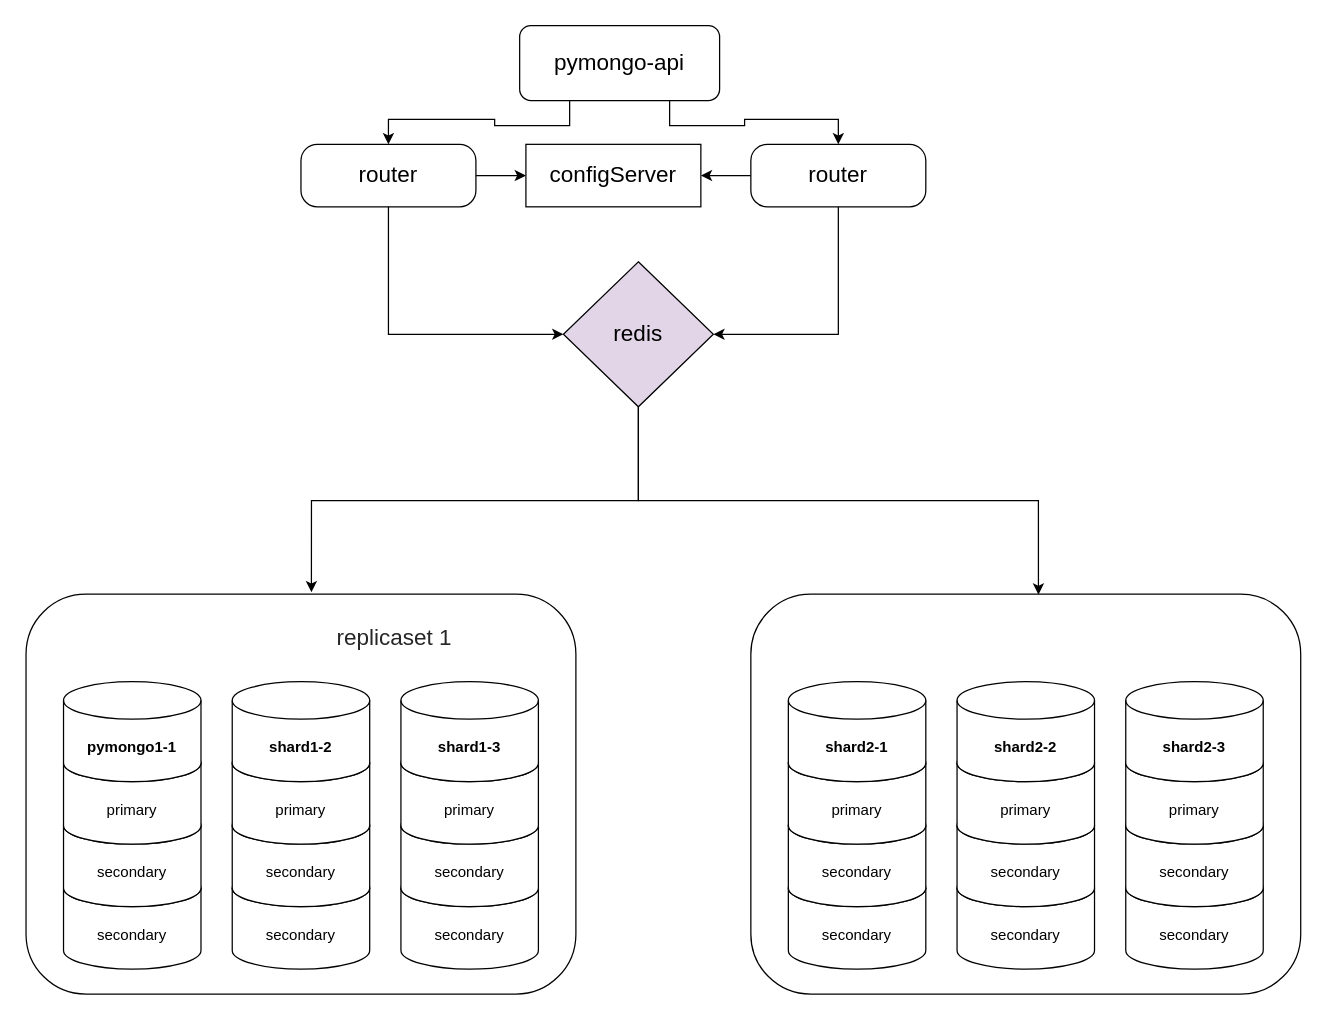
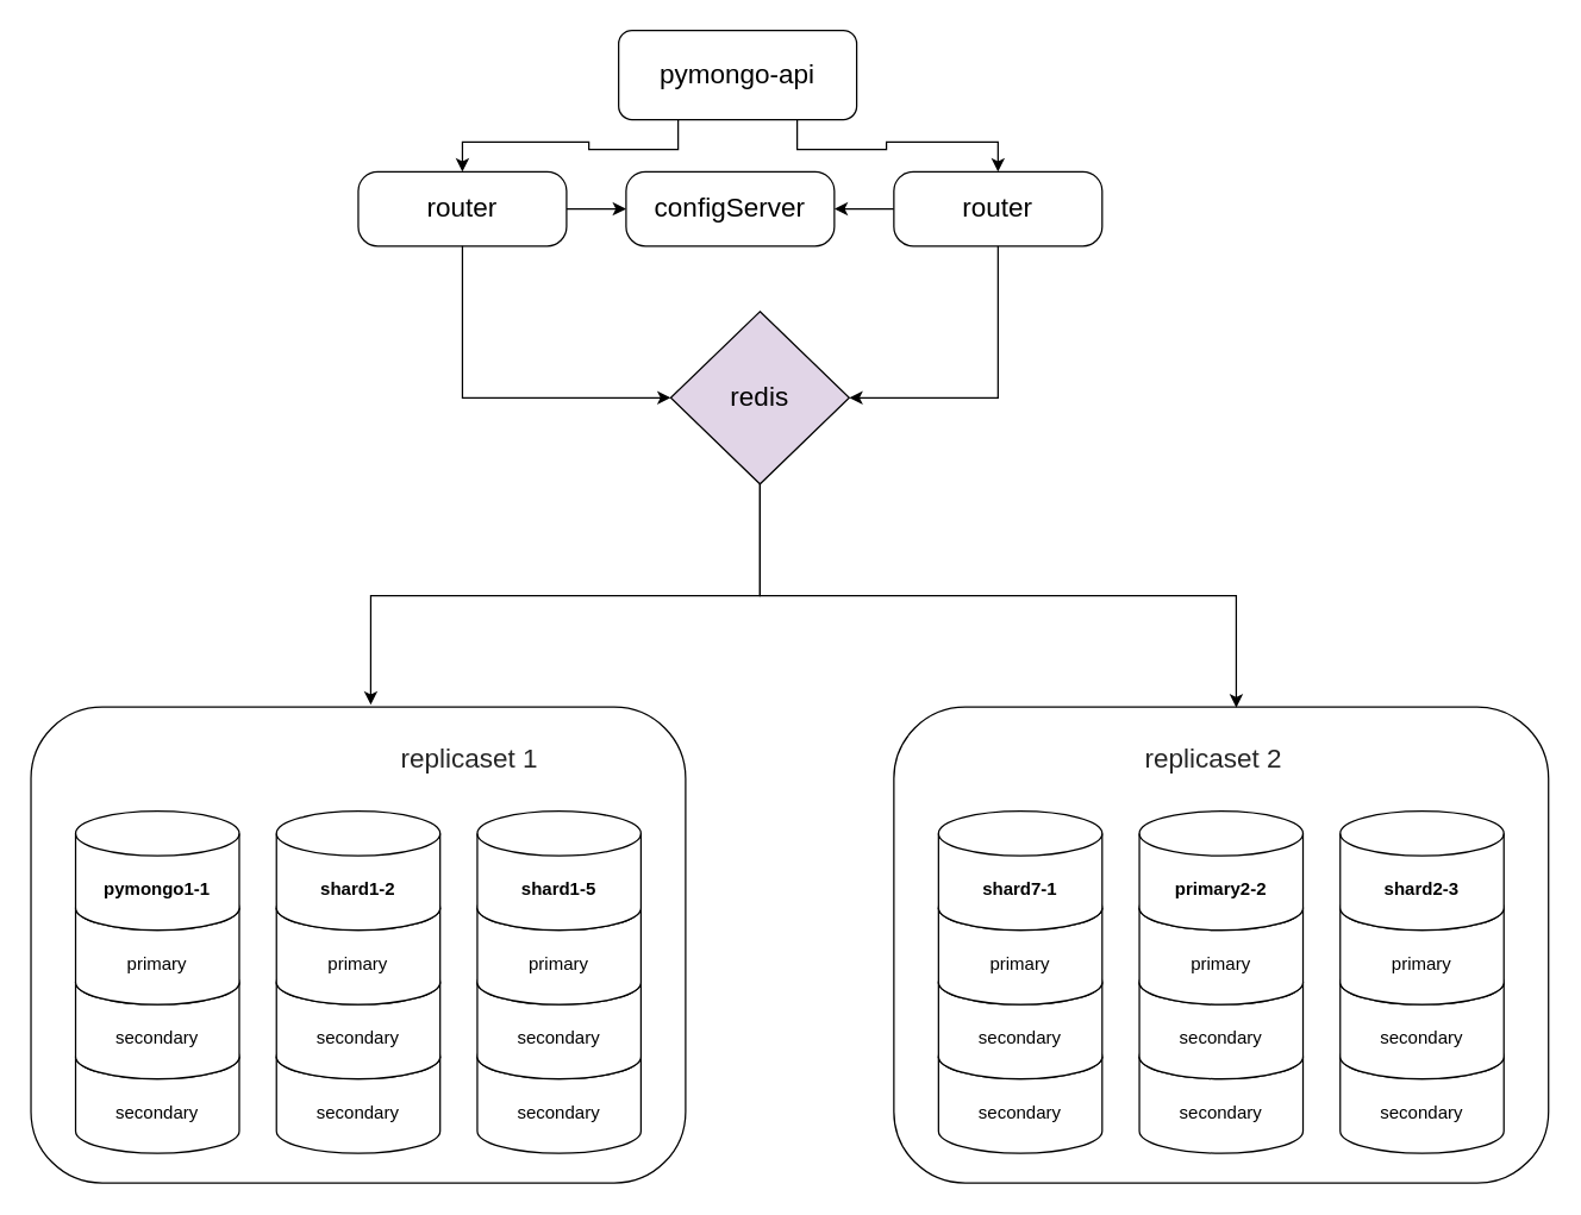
- <mxCell id="15" value="&lt;font style=&quot;font-size: 18px;&quot;&gt;configServer&lt;/font&gt;" style="whiteSpace=wrap;html=1;arcSize=26;rounded=0;" parent="1" vertex="1"><mxGeometry x="420" y="115" width="140" height="50" as="geometry" /></mxCell>
+ <mxCell id="15" value="&lt;font style=&quot;font-size: 18px;&quot;&gt;configServer&lt;/font&gt;" style="rounded=1;whiteSpace=wrap;html=1;arcSize=26;" parent="1" vertex="1"><mxGeometry x="420" y="115" width="140" height="50" as="geometry" /></mxCell>
+ <mxCell id="39" value="&lt;span style=&quot;color: rgba(0, 0, 0, 0.85); font-family: &amp;quot;YS Text&amp;quot;, sans-serif; font-size: 18px; text-align: left; white-space-collapse: preserve-breaks; background-color: rgb(255, 255, 255);&quot;&gt;replicaset 2&lt;/span&gt;" style="text;html=1;align=center;verticalAlign=middle;whiteSpace=wrap;rounded=0;" parent="1" vertex="1"><mxGeometry x="750" y="495" width="130" height="30" as="geometry" /></mxCell>
- <mxCell id="24" value="&lt;b&gt;shard1-3&lt;/b&gt;" style="shape=cylinder3;whiteSpace=wrap;html=1;boundedLbl=1;backgroundOutline=1;size=15;" parent="1" vertex="1"><mxGeometry x="320" y="545" width="110" height="80" as="geometry" /></mxCell>
+ <mxCell id="24" value="&lt;b&gt;shard1-5&lt;/b&gt;" style="shape=cylinder3;whiteSpace=wrap;html=1;boundedLbl=1;backgroundOutline=1;size=15;" parent="1" vertex="1"><mxGeometry x="320" y="545" width="110" height="80" as="geometry" /></mxCell>
- <mxCell id="34" value="&lt;b&gt;shard2-1&lt;/b&gt;" style="shape=cylinder3;whiteSpace=wrap;html=1;boundedLbl=1;backgroundOutline=1;size=15;" parent="1" vertex="1"><mxGeometry x="630" y="545" width="110" height="80" as="geometry" /></mxCell>
+ <mxCell id="34" value="&lt;b&gt;shard7-1&lt;/b&gt;" style="shape=cylinder3;whiteSpace=wrap;html=1;boundedLbl=1;backgroundOutline=1;size=15;" parent="1" vertex="1"><mxGeometry x="630" y="545" width="110" height="80" as="geometry" /></mxCell>
- <mxCell id="30" value="&lt;b&gt;shard2-2&lt;/b&gt;" style="shape=cylinder3;whiteSpace=wrap;html=1;boundedLbl=1;backgroundOutline=1;size=15;" parent="1" vertex="1"><mxGeometry x="765" y="545" width="110" height="80" as="geometry" /></mxCell>
+ <mxCell id="30" value="&lt;b&gt;primary2-2&lt;/b&gt;" style="shape=cylinder3;whiteSpace=wrap;html=1;boundedLbl=1;backgroundOutline=1;size=15;" parent="1" vertex="1"><mxGeometry x="765" y="545" width="110" height="80" as="geometry" /></mxCell>
